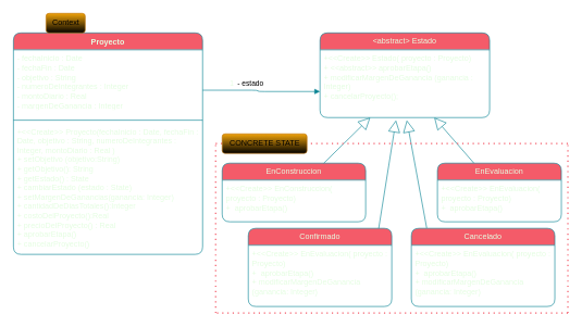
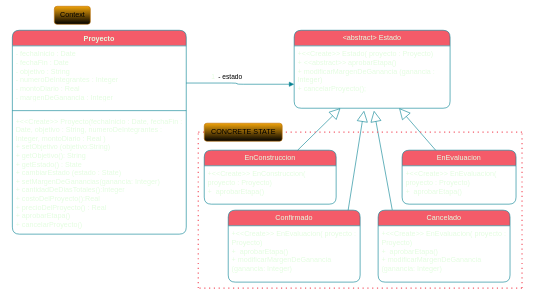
- <mxCell id="15" value="Context" style="text;html=1;align=center;verticalAlign=middle;resizable=0;points=[];autosize=1;strokeColor=#BD7000;fillColor=#f0a30a;rounded=1;labelBackgroundColor=none;shadow=0;textShadow=0;glass=0;fontColor=#000000;gradientColor=default;" parent="1" vertex="1"><mxGeometry x="70" y="20" width="60" height="30" as="geometry" /></mxCell>
+ <mxCell id="15" value="Context" style="text;html=1;align=center;verticalAlign=middle;resizable=0;points=[];autosize=1;strokeColor=#BD7000;fillColor=#f0a30a;rounded=1;labelBackgroundColor=none;shadow=0;textShadow=0;glass=0;fontColor=#000000;gradientColor=default;" parent="1" vertex="1"><mxGeometry x="90" y="10" width="60" height="30" as="geometry" /></mxCell>
